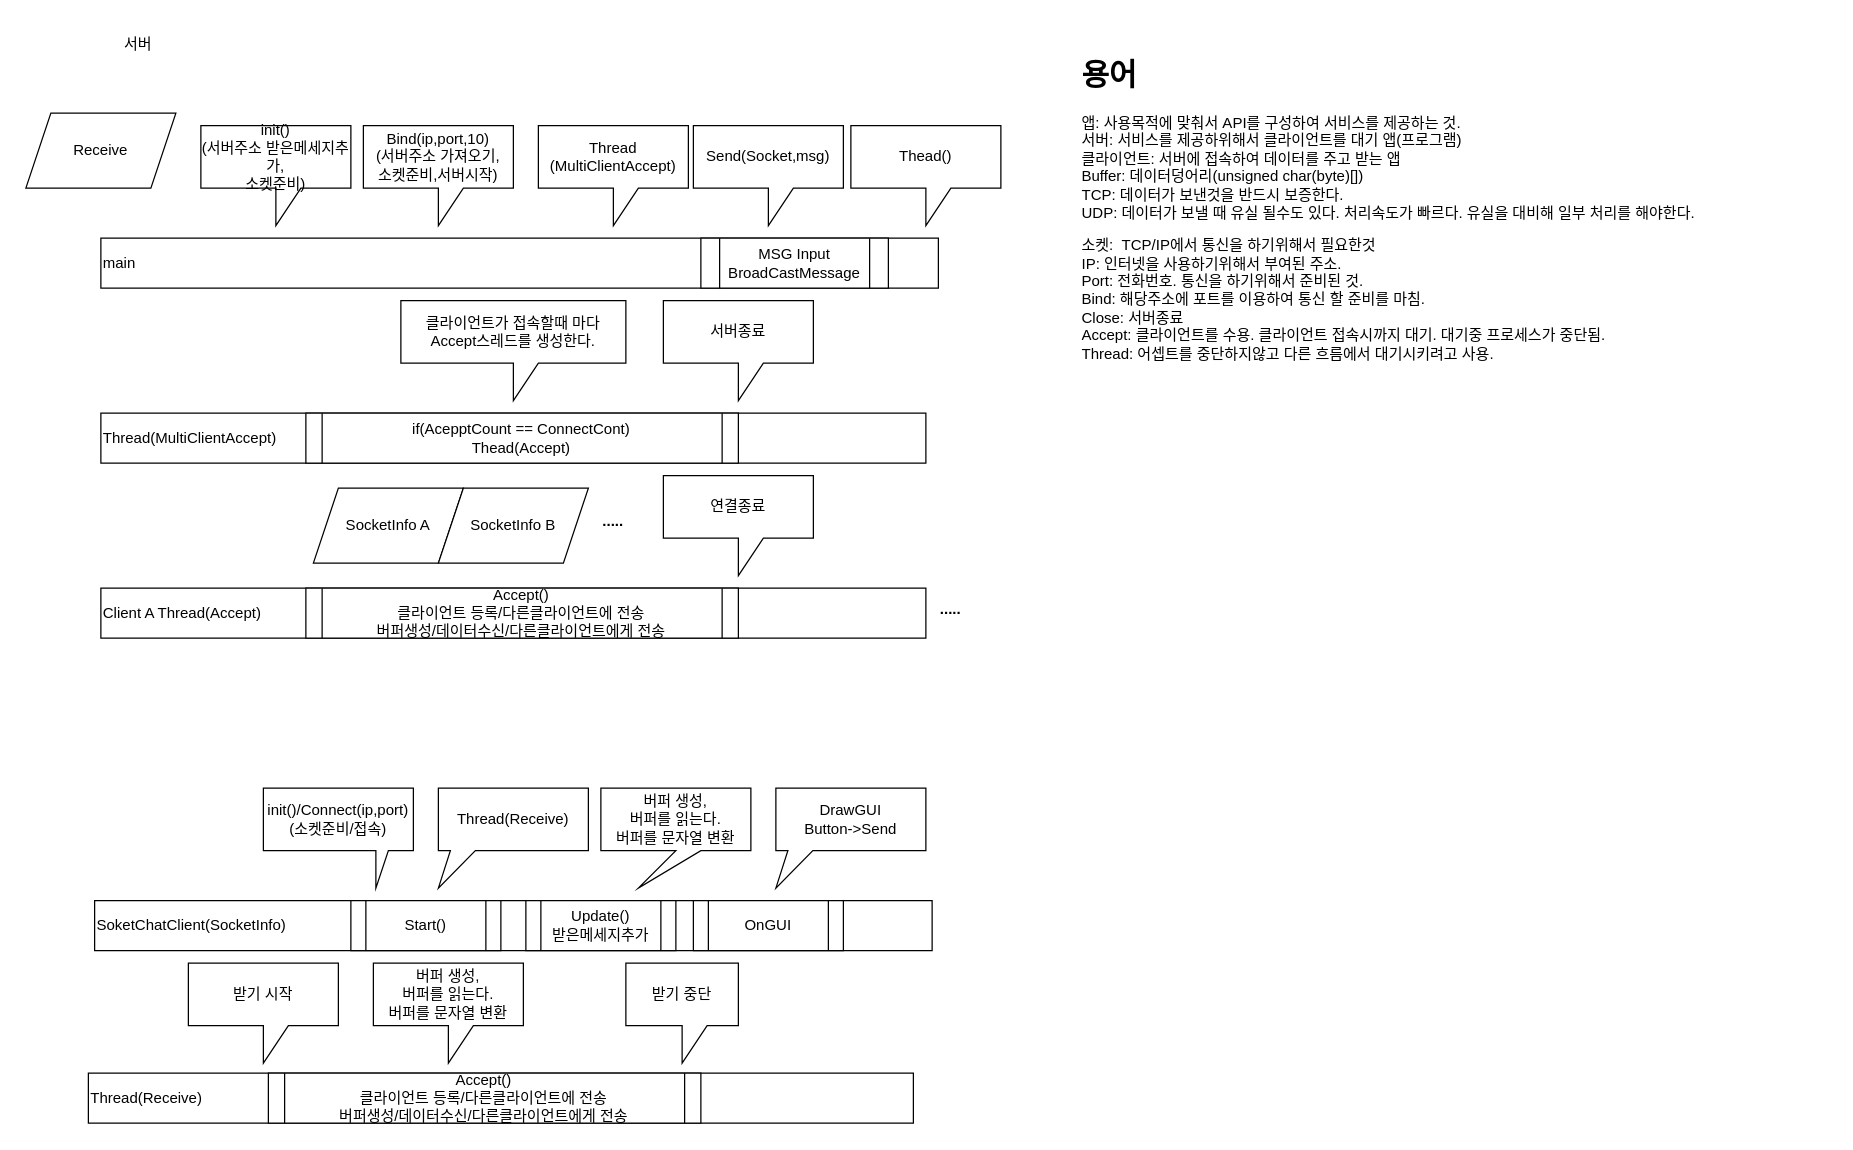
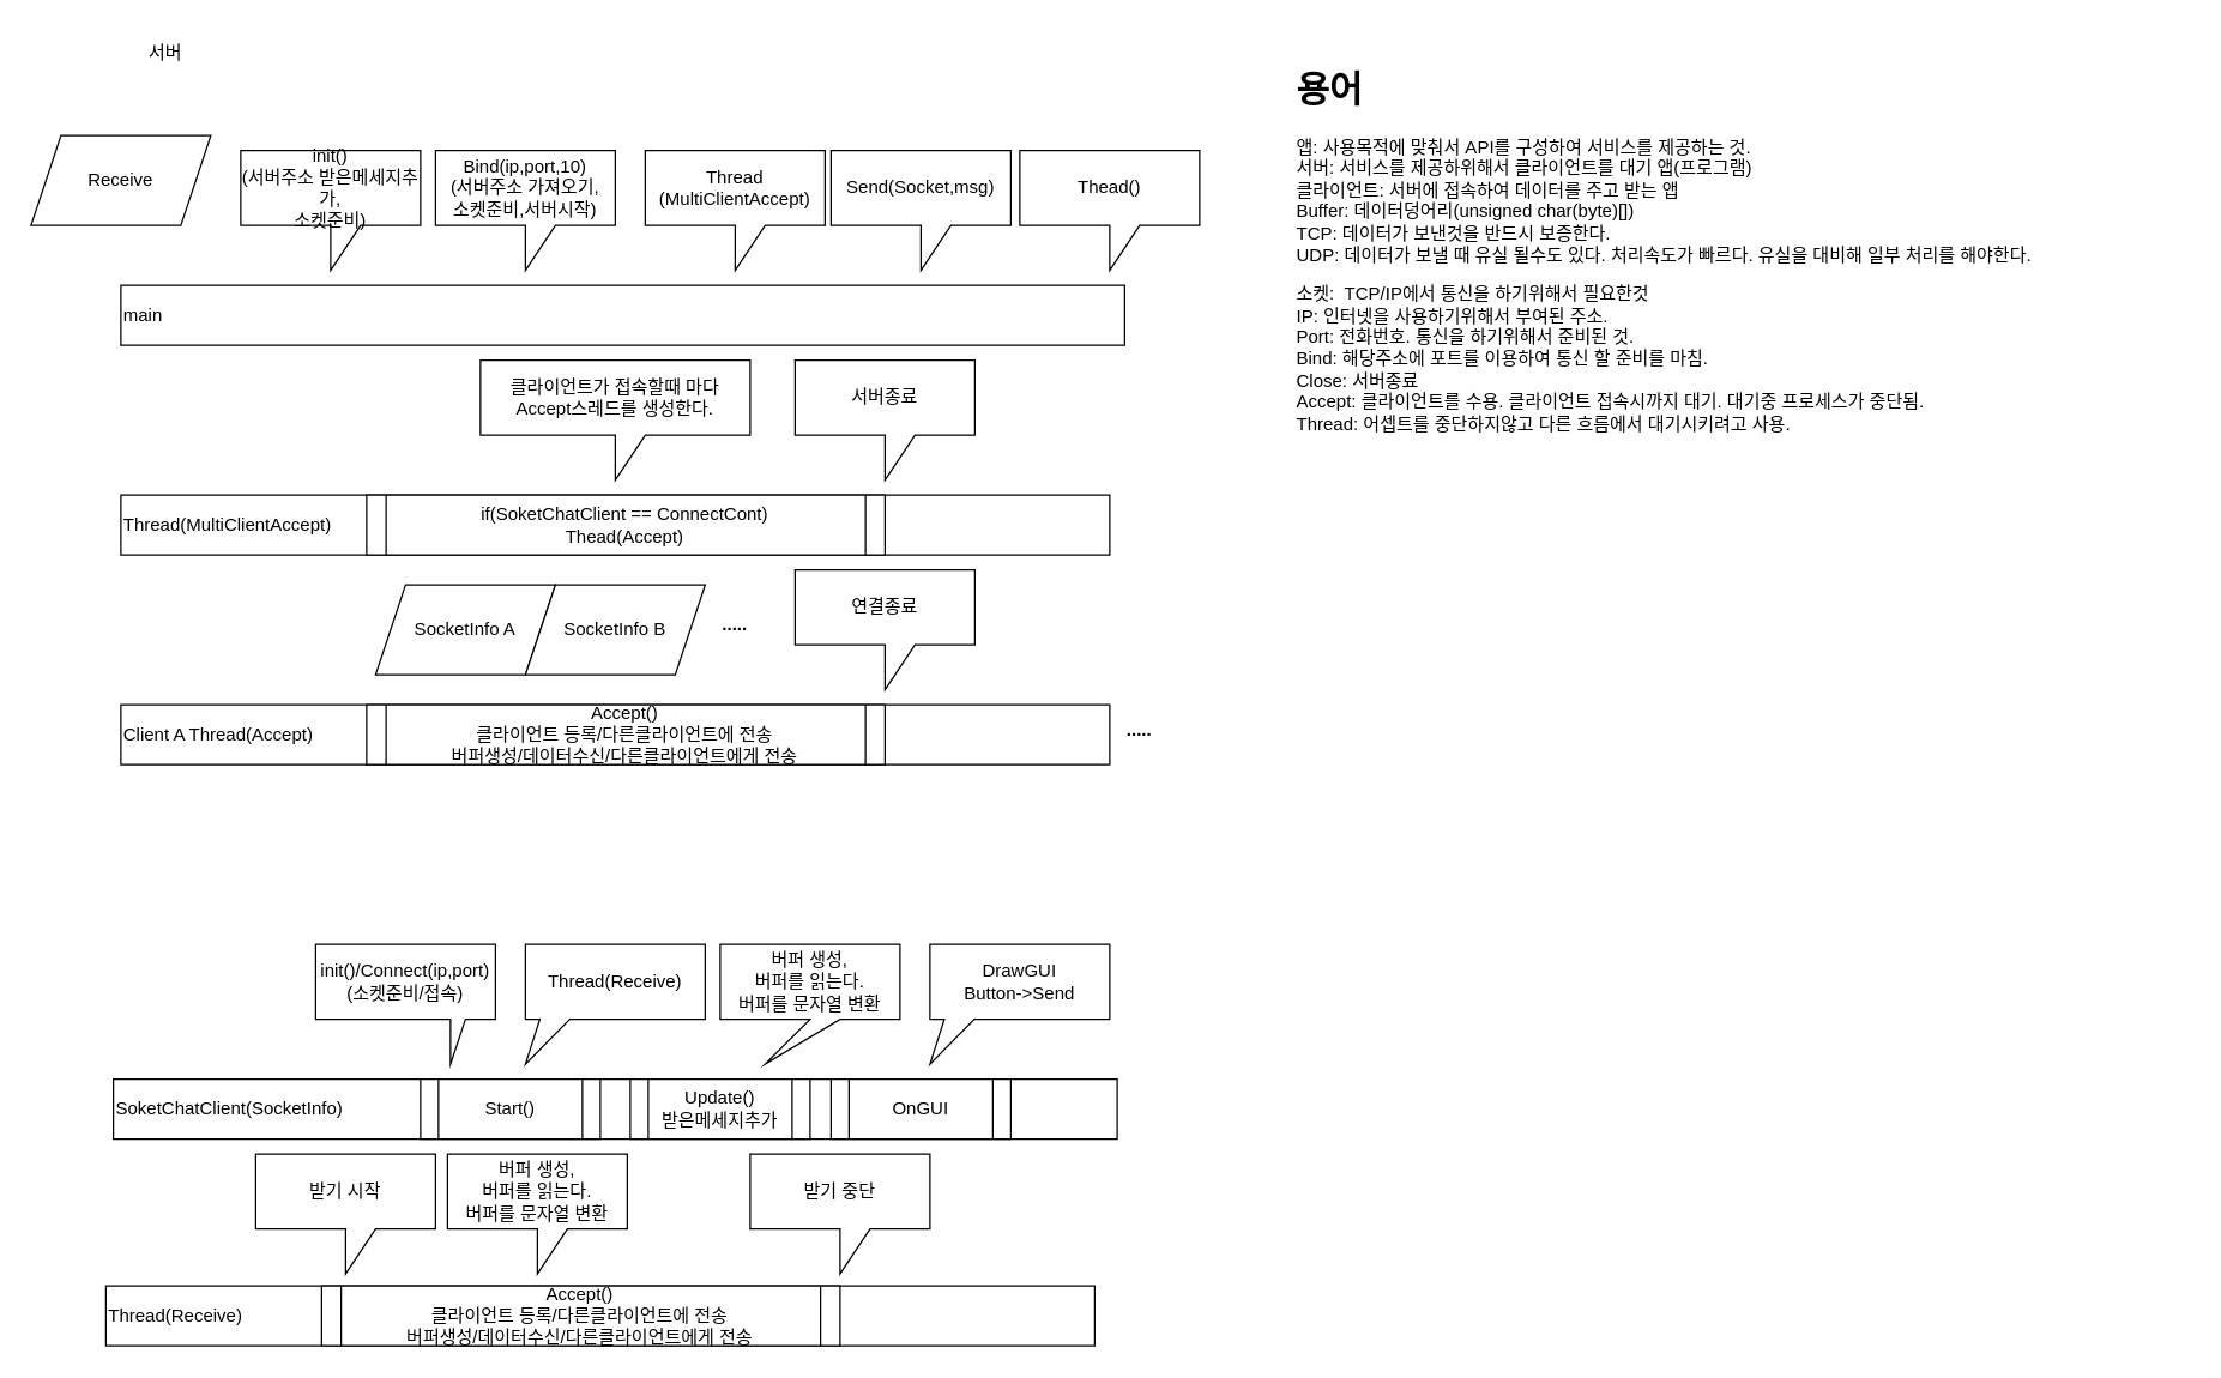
- <mxCell id="8" value="MSG Input&lt;br&gt;BroadCastMessage" style="shape=process;whiteSpace=wrap;html=1;backgroundOutline=1;" parent="1" vertex="1"><mxGeometry x="560" y="190" width="150" height="40" as="geometry" /></mxCell>
- <mxCell id="10" value="if(AcepptCount == ConnectCont)&lt;br&gt;Thead(Accept)" style="shape=process;whiteSpace=wrap;html=1;backgroundOutline=1;size=0.039;" parent="1" vertex="1"><mxGeometry x="244" y="330" width="346" height="40" as="geometry" /></mxCell>
+ <mxCell id="10" value="if(SoketChatClient == ConnectCont)&lt;br&gt;Thead(Accept)" style="shape=process;whiteSpace=wrap;html=1;backgroundOutline=1;size=0.039;" parent="1" vertex="1"><mxGeometry x="244" y="330" width="346" height="40" as="geometry" /></mxCell>
- <mxCell id="33" value="받기 시작" style="shape=callout;whiteSpace=wrap;html=1;perimeter=calloutPerimeter;" parent="1" vertex="1"><mxGeometry x="150" y="770" width="120" height="80" as="geometry" /></mxCell>
+ <mxCell id="33" value="받기 시작" style="shape=callout;whiteSpace=wrap;html=1;perimeter=calloutPerimeter;" parent="1" vertex="1"><mxGeometry x="170" y="770" width="120" height="80" as="geometry" /></mxCell>
- <mxCell id="32" value="받기 중단" style="shape=callout;whiteSpace=wrap;html=1;perimeter=calloutPerimeter;" parent="1" vertex="1"><mxGeometry x="500" y="770" width="90" height="80" as="geometry" /></mxCell>
+ <mxCell id="32" value="받기 중단" style="shape=callout;whiteSpace=wrap;html=1;perimeter=calloutPerimeter;" parent="1" vertex="1"><mxGeometry x="500" y="770" width="120" height="80" as="geometry" /></mxCell>
